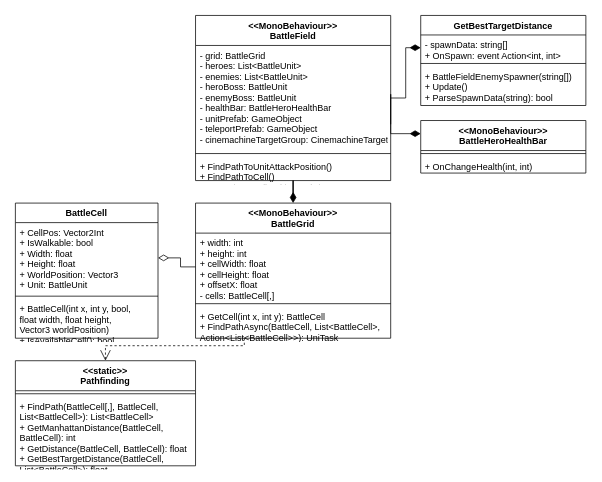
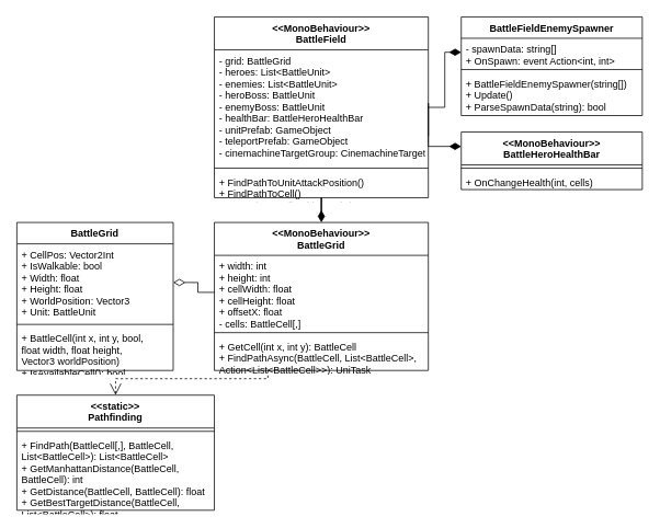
- <mxCell id="17" value="GetBestTargetDistance" style="swimlane;fontStyle=1;align=center;verticalAlign=top;childLayout=stackLayout;horizontal=1;startSize=26;horizontalStack=0;resizeParent=1;resizeParentMax=0;resizeLast=0;collapsible=1;marginBottom=0;" vertex="1" parent="1"><mxGeometry x="560" y="20" width="220" height="120" as="geometry" /></mxCell>
+ <mxCell id="17" value="BattleFieldEnemySpawner" style="swimlane;fontStyle=1;align=center;verticalAlign=top;childLayout=stackLayout;horizontal=1;startSize=26;horizontalStack=0;resizeParent=1;resizeParentMax=0;resizeLast=0;collapsible=1;marginBottom=0;" vertex="1" parent="1"><mxGeometry x="560" y="20" width="220" height="120" as="geometry" /></mxCell>
- <mxCell id="23" value="+ OnChangeHealth(int, int)" style="text;strokeColor=none;fillColor=none;align=left;verticalAlign=top;spacingLeft=4;spacingRight=4;overflow=hidden;rotatable=0;points=[[0,0.5],[1,0.5]];portConstraint=eastwest;" vertex="1" parent="21"><mxGeometry y="48" width="220" height="22" as="geometry" /></mxCell>
+ <mxCell id="23" value="+ OnChangeHealth(int, cells)" style="text;strokeColor=none;fillColor=none;align=left;verticalAlign=top;spacingLeft=4;spacingRight=4;overflow=hidden;rotatable=0;points=[[0,0.5],[1,0.5]];portConstraint=eastwest;" vertex="1" parent="21"><mxGeometry y="48" width="220" height="22" as="geometry" /></mxCell>
- <mxCell id="10" value="BattleCell" style="swimlane;fontStyle=1;align=center;verticalAlign=top;childLayout=stackLayout;horizontal=1;startSize=26;horizontalStack=0;resizeParent=1;resizeParentMax=0;resizeLast=0;collapsible=1;marginBottom=0;" vertex="1" parent="1"><mxGeometry x="20" y="270" width="190" height="180" as="geometry" /></mxCell>
+ <mxCell id="10" value="BattleGrid" style="swimlane;fontStyle=1;align=center;verticalAlign=top;childLayout=stackLayout;horizontal=1;startSize=26;horizontalStack=0;resizeParent=1;resizeParentMax=0;resizeLast=0;collapsible=1;marginBottom=0;" vertex="1" parent="1"><mxGeometry x="20" y="270" width="190" height="180" as="geometry" /></mxCell>
